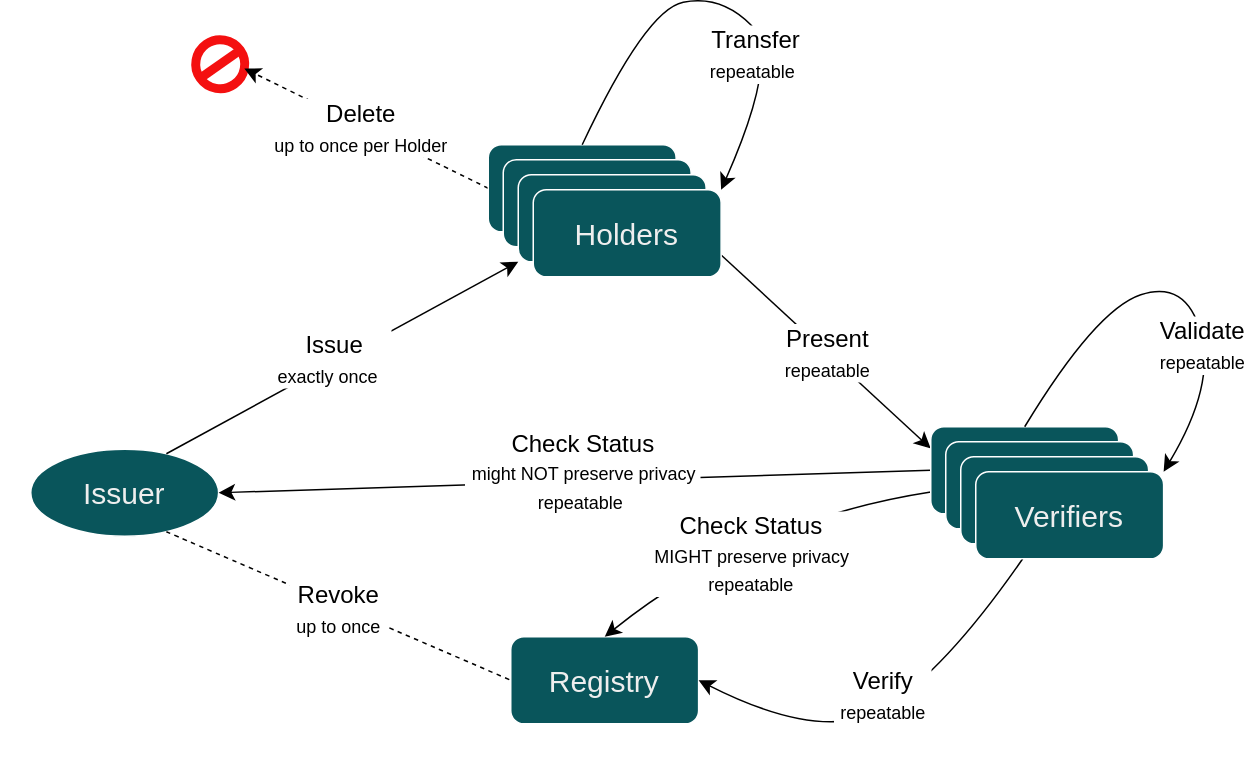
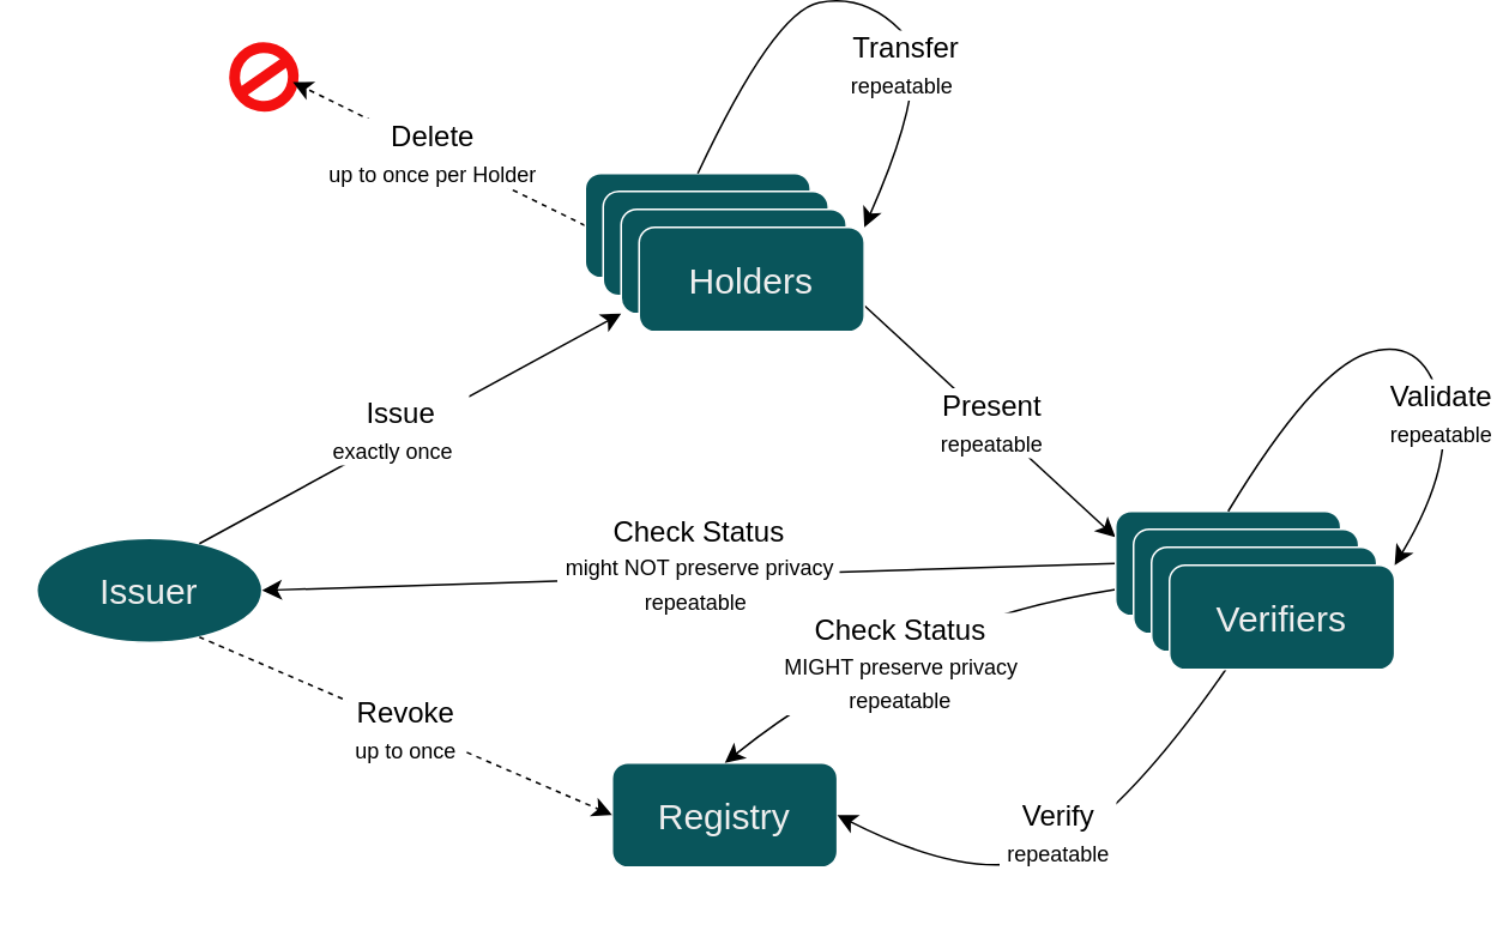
- <mxCell id="10" value="" style="endArrow=none;html=1;rounded=0;fontSize=12;startSize=8;endSize=8;curved=1;exitX=0.75;exitY=1;exitDx=0;exitDy=0;entryX=0;entryY=0.5;entryDx=0;entryDy=0;dashed=1;" parent="1" source="2" target="3" edge="1"><mxGeometry width="50" height="50" relative="1" as="geometry"><mxPoint x="240" y="380" as="sourcePoint" /><mxPoint x="290" y="330" as="targetPoint" /></mxGeometry></mxCell>
+ <mxCell id="10" value="" style="endArrow=classic;html=1;rounded=0;fontSize=12;startSize=8;endSize=8;curved=1;exitX=0.75;exitY=1;exitDx=0;exitDy=0;entryX=0;entryY=0.5;entryDx=0;entryDy=0;dashed=1;" parent="1" source="2" target="3" edge="1"><mxGeometry width="50" height="50" relative="1" as="geometry"><mxPoint x="240" y="380" as="sourcePoint" /><mxPoint x="290" y="330" as="targetPoint" /></mxGeometry></mxCell>
